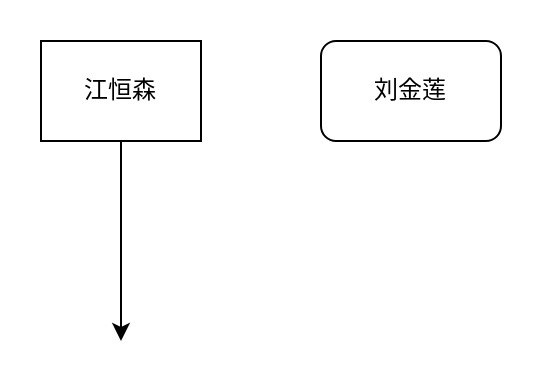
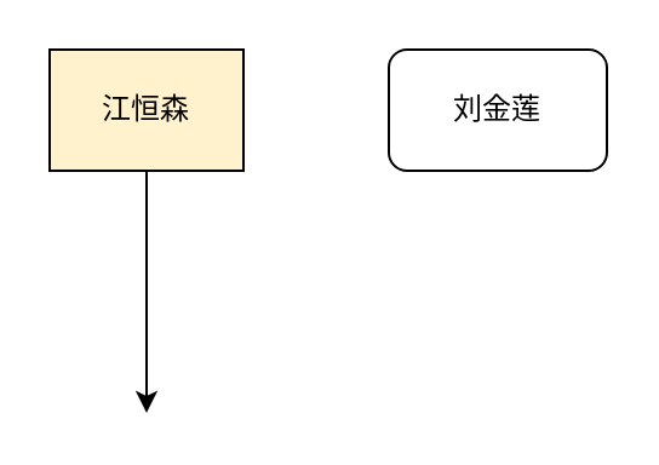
- <mxCell id="3" value="江恒森" style="rounded=0;whiteSpace=wrap;html=1;" vertex="1" parent="1"><mxGeometry x="20" y="20" width="80" height="50" as="geometry" /></mxCell>
+ <mxCell id="3" value="江恒森" style="rounded=0;whiteSpace=wrap;html=1;fillColor=#fff2cc;" vertex="1" parent="1"><mxGeometry x="20" y="20" width="80" height="50" as="geometry" /></mxCell>
